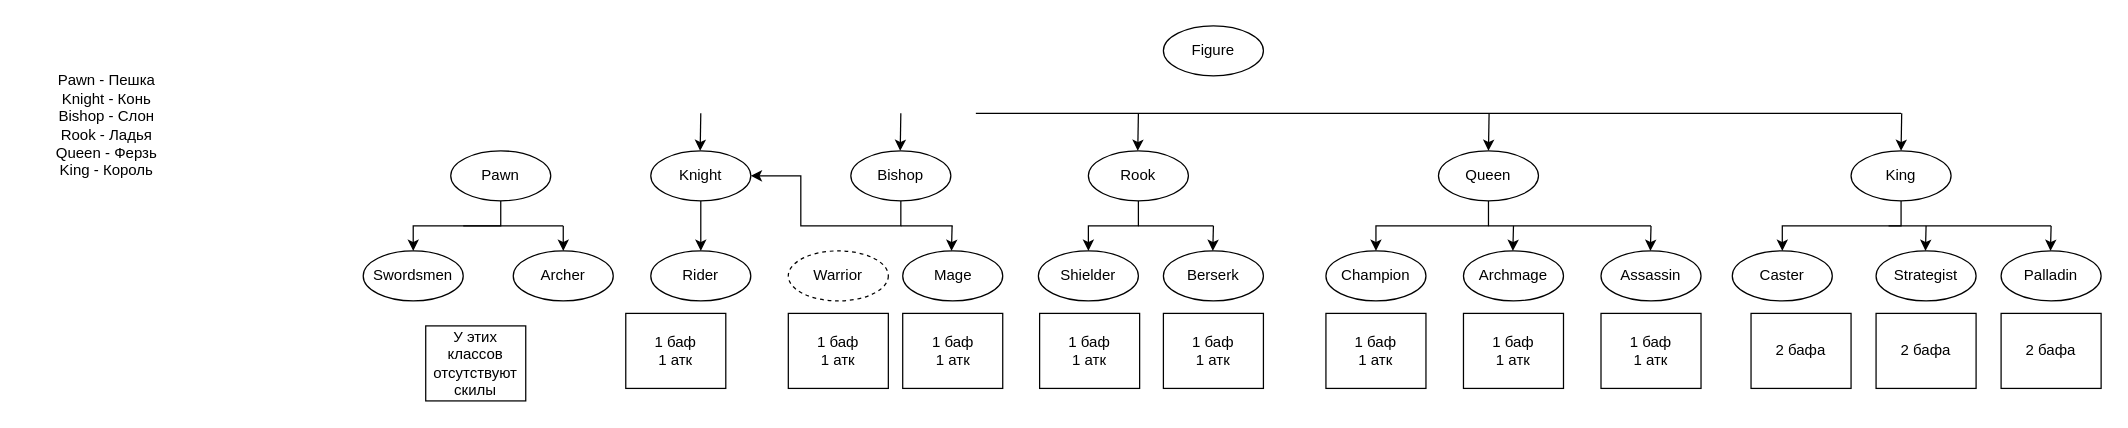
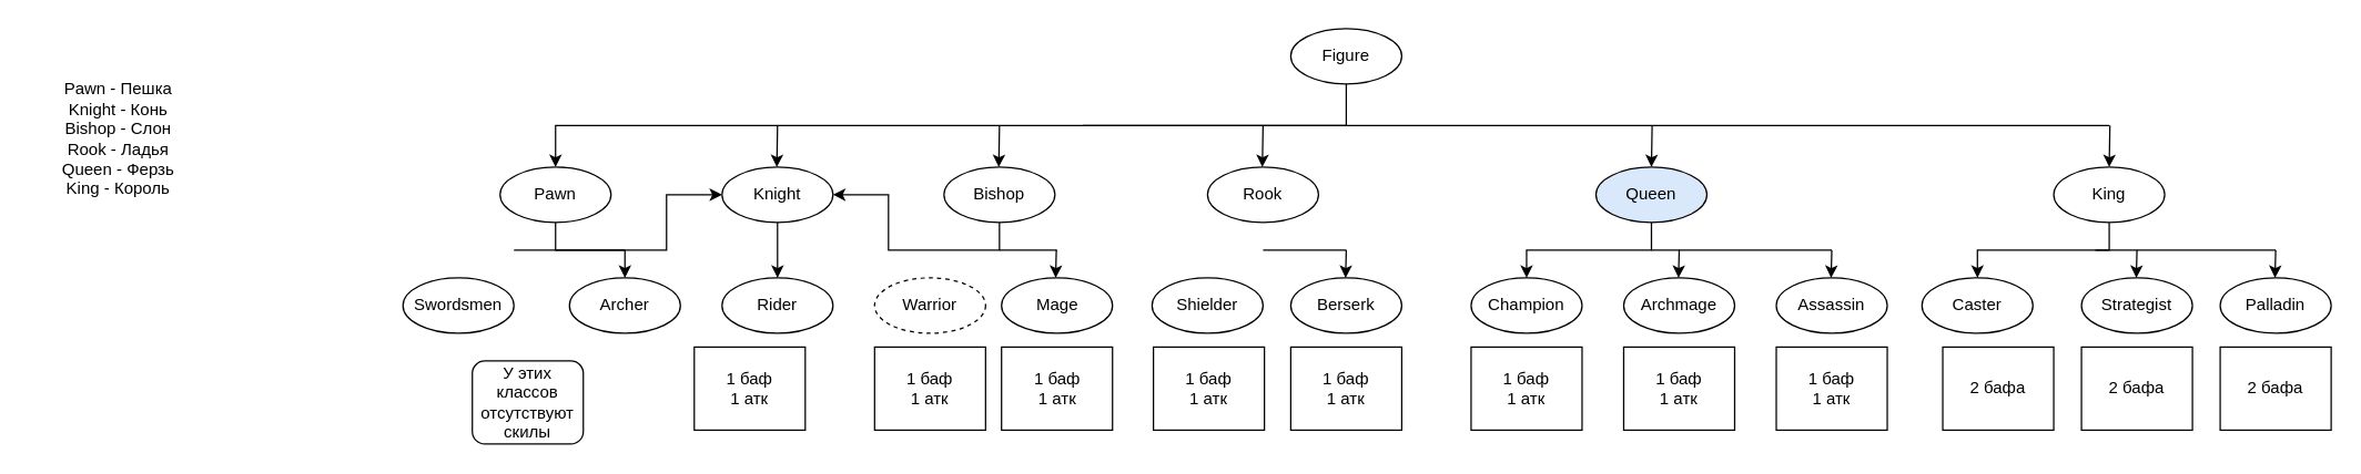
+ <mxCell id="2" style="edgeStyle=orthogonalEdgeStyle;rounded=0;orthogonalLoop=1;jettySize=auto;html=1;exitX=0.5;exitY=1;exitDx=0;exitDy=0;entryX=0.5;entryY=0;entryDx=0;entryDy=0;" parent="1" source="3" target="9" edge="1"><mxGeometry relative="1" as="geometry" /></mxCell>
- <mxCell id="15" value="Queen" style="ellipse;whiteSpace=wrap;html=1;" parent="1" vertex="1"><mxGeometry x="1150" y="120" width="80" height="40" as="geometry" /></mxCell>
+ <mxCell id="15" value="Queen" style="ellipse;whiteSpace=wrap;html=1;fillColor=#dae8fc;" parent="1" vertex="1"><mxGeometry x="1150" y="120" width="80" height="40" as="geometry" /></mxCell>
- <mxCell id="8" style="edgeStyle=orthogonalEdgeStyle;rounded=0;orthogonalLoop=1;jettySize=auto;html=1;exitX=0.5;exitY=1;exitDx=0;exitDy=0;entryX=0.5;entryY=0;entryDx=0;entryDy=0;" parent="1" source="9" target="23" edge="1"><mxGeometry relative="1" as="geometry" /></mxCell>
+ <mxCell id="8" style="edgeStyle=orthogonalEdgeStyle;rounded=0;orthogonalLoop=1;jettySize=auto;html=1;exitX=0.5;exitY=1;exitDx=0;exitDy=0;" parent="1" source="9" target="7" edge="1"><mxGeometry relative="1" as="geometry" /></mxCell>
- <mxCell id="10" style="edgeStyle=orthogonalEdgeStyle;rounded=0;orthogonalLoop=1;jettySize=auto;html=1;exitX=0.5;exitY=1;exitDx=0;exitDy=0;entryX=0.5;entryY=0;entryDx=0;entryDy=0;" parent="1" source="11" target="31" edge="1"><mxGeometry relative="1" as="geometry" /></mxCell>
- <mxCell id="48" value="У этих классов отсутствуют скилы&lt;br&gt;" style="rounded=0;whiteSpace=wrap;html=1;" parent="1" vertex="1"><mxGeometry x="340" y="260" width="80" height="60" as="geometry" /></mxCell>
+ <mxCell id="48" value="У этих классов отсутствуют скилы&lt;br&gt;" style="whiteSpace=wrap;html=1;rounded=1;" parent="1" vertex="1"><mxGeometry x="340" y="260" width="80" height="60" as="geometry" /></mxCell>
